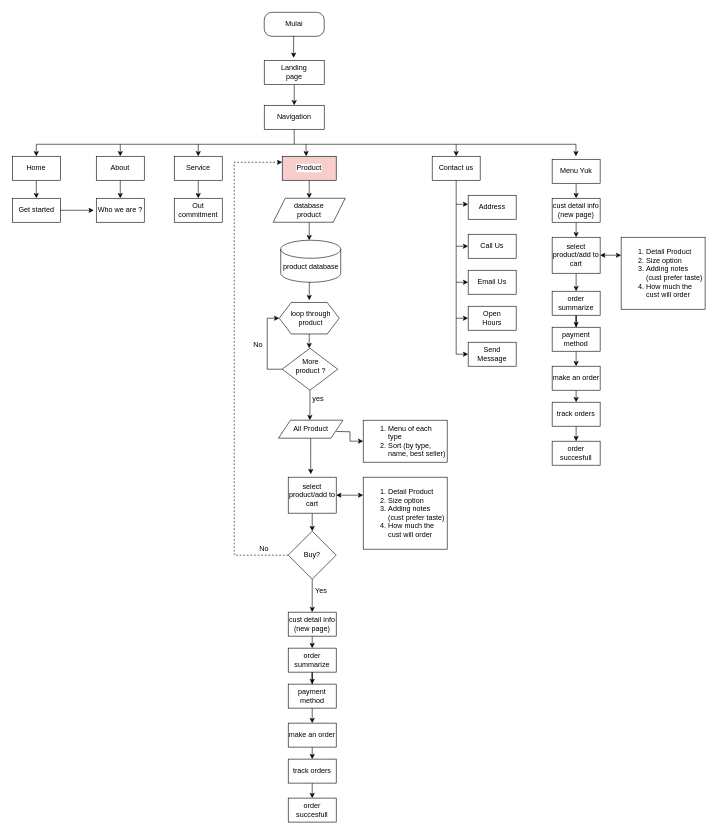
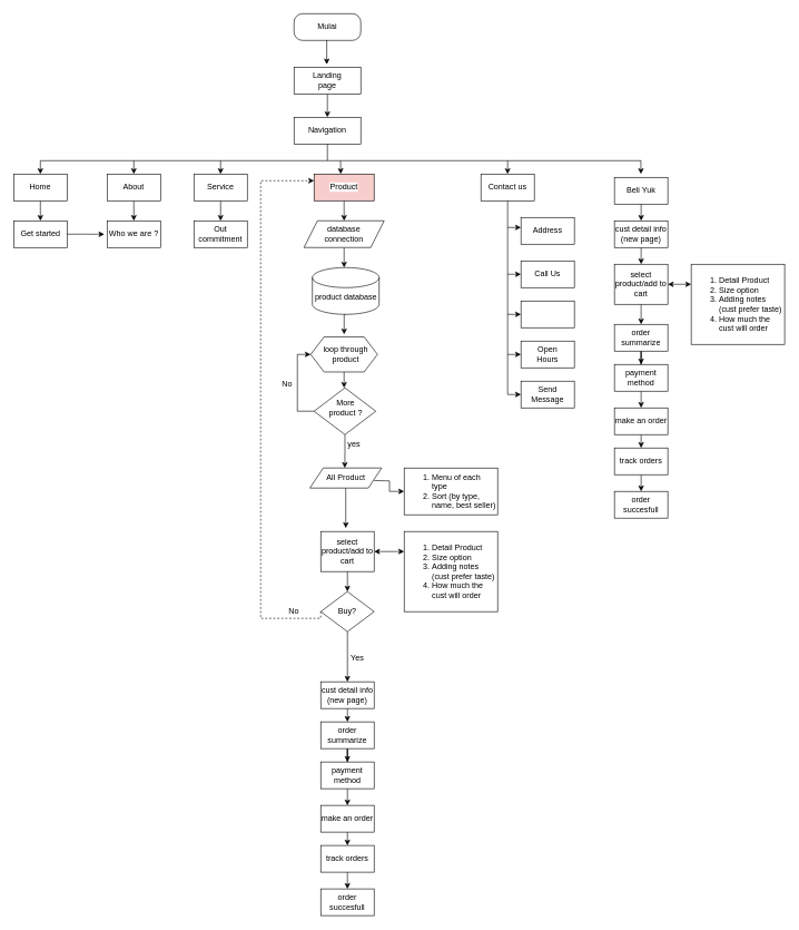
- <mxCell id="40" value="Menu Yuk" style="text;html=1;align=center;verticalAlign=middle;whiteSpace=wrap;rounded=0;" vertex="1" parent="1"><mxGeometry x="930" y="270" width="60" height="30" as="geometry" /></mxCell>
+ <mxCell id="40" value="Beli Yuk" style="text;html=1;align=center;verticalAlign=middle;whiteSpace=wrap;rounded=0;" vertex="1" parent="1"><mxGeometry x="930" y="270" width="60" height="30" as="geometry" /></mxCell>
- <mxCell id="97" value="database product" style="text;html=1;align=center;verticalAlign=middle;whiteSpace=wrap;rounded=0;" vertex="1" parent="1"><mxGeometry x="485" y="335" width="60" height="30" as="geometry" /></mxCell>
+ <mxCell id="97" value="database connection" style="text;html=1;align=center;verticalAlign=middle;whiteSpace=wrap;rounded=0;" vertex="1" parent="1"><mxGeometry x="485" y="335" width="60" height="30" as="geometry" /></mxCell>
- <mxCell id="35" value="Email Us" style="text;html=1;align=center;verticalAlign=middle;whiteSpace=wrap;rounded=0;" vertex="1" parent="1"><mxGeometry x="790" y="455" width="60" height="30" as="geometry" /></mxCell>
- <mxCell id="57" value="&lt;span style=&quot;color: rgb(0, 0, 0); font-family: Helvetica; font-size: 12px; font-style: normal; font-variant-ligatures: normal; font-variant-caps: normal; font-weight: 400; letter-spacing: normal; orphans: 2; text-align: center; text-indent: 0px; text-transform: none; widows: 2; word-spacing: 0px; -webkit-text-stroke-width: 0px; white-space: normal; background-color: rgb(251, 251, 251); text-decoration-thickness: initial; text-decoration-style: initial; text-decoration-color: initial; display: inline !important; float: none;&quot;&gt;Buy?&lt;/span&gt;" style="rhombus;whiteSpace=wrap;html=1;" vertex="1" parent="1"><mxGeometry x="480" y="885" width="80" height="80" as="geometry" /></mxCell>
+ <mxCell id="57" value="&lt;span style=&quot;color: rgb(0, 0, 0); font-family: Helvetica; font-size: 12px; font-style: normal; font-variant-ligatures: normal; font-variant-caps: normal; font-weight: 400; letter-spacing: normal; orphans: 2; text-align: center; text-indent: 0px; text-transform: none; widows: 2; word-spacing: 0px; -webkit-text-stroke-width: 0px; white-space: normal; background-color: rgb(251, 251, 251); text-decoration-thickness: initial; text-decoration-style: initial; text-decoration-color: initial; display: inline !important; float: none;&quot;&gt;Buy?&lt;/span&gt;" style="rhombus;whiteSpace=wrap;html=1;" vertex="1" parent="1"><mxGeometry x="480" y="885" width="80" height="60" as="geometry" /></mxCell>
